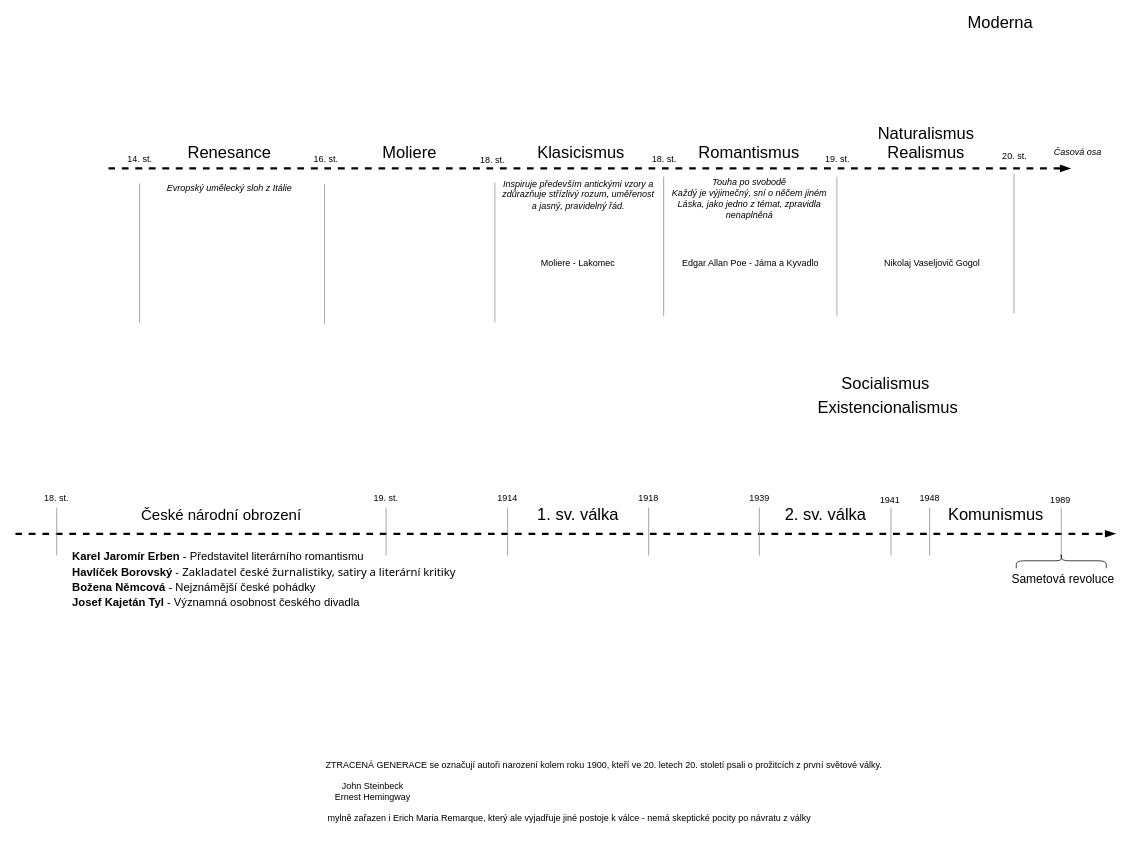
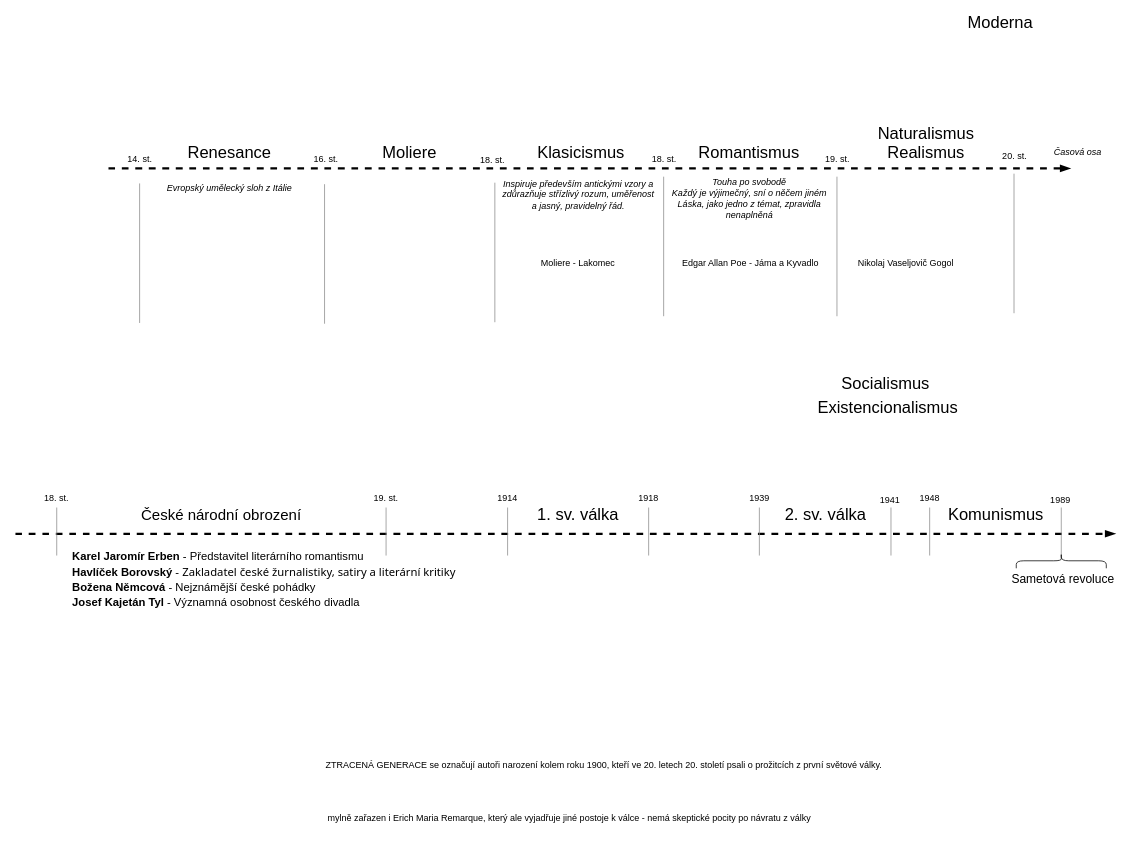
- <mxCell id="23" value="Nikolaj Vaseljovič Gogol" style="text;html=1;strokeColor=none;fillColor=none;align=center;verticalAlign=middle;whiteSpace=wrap;rounded=0;" vertex="1" parent="1"><mxGeometry x="1170" y="340" width="144" height="20" as="geometry" /></mxCell>
+ <mxCell id="23" value="Nikolaj Vaseljovič Gogol" style="text;html=1;strokeColor=none;fillColor=none;align=center;verticalAlign=middle;whiteSpace=wrap;rounded=0;" vertex="1" parent="1"><mxGeometry x="1135" y="340" width="144" height="20" as="geometry" /></mxCell>
- <mxCell id="56" value="John Steinbeck&lt;br&gt;Ernest Hemingway" style="text;html=1;align=center;verticalAlign=middle;resizable=0;points=[];autosize=1;strokeColor=none;fillColor=none;" vertex="1" parent="1"><mxGeometry x="440" y="1039" width="111" height="32" as="geometry" /></mxCell>
